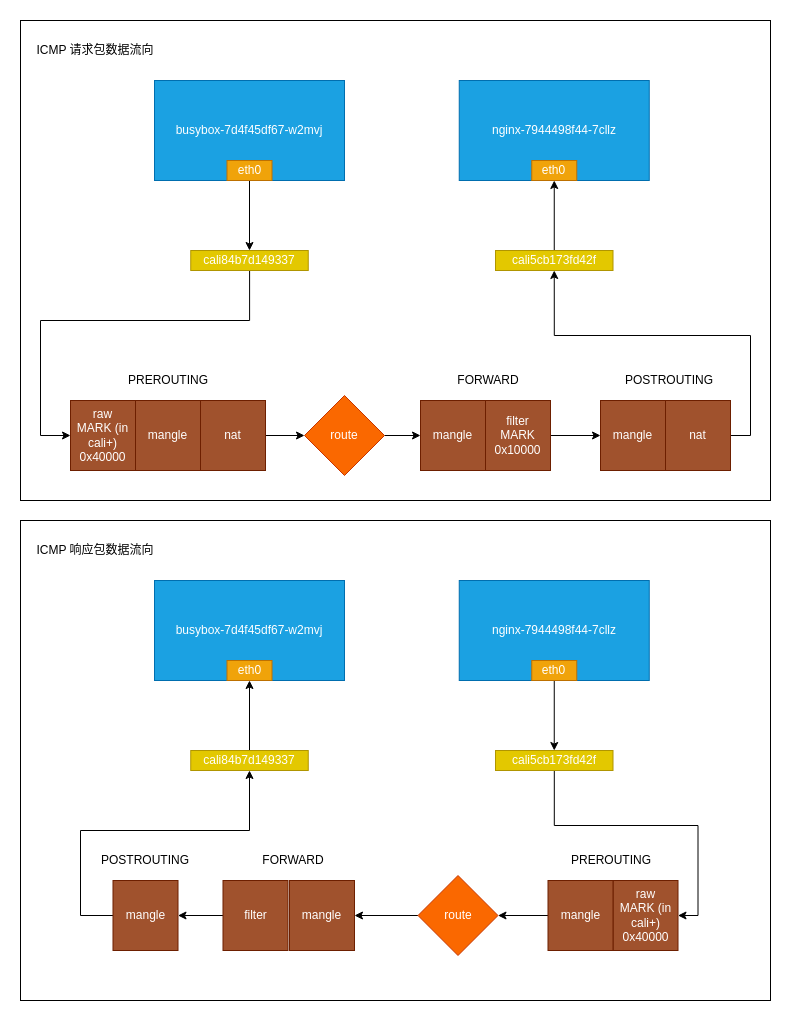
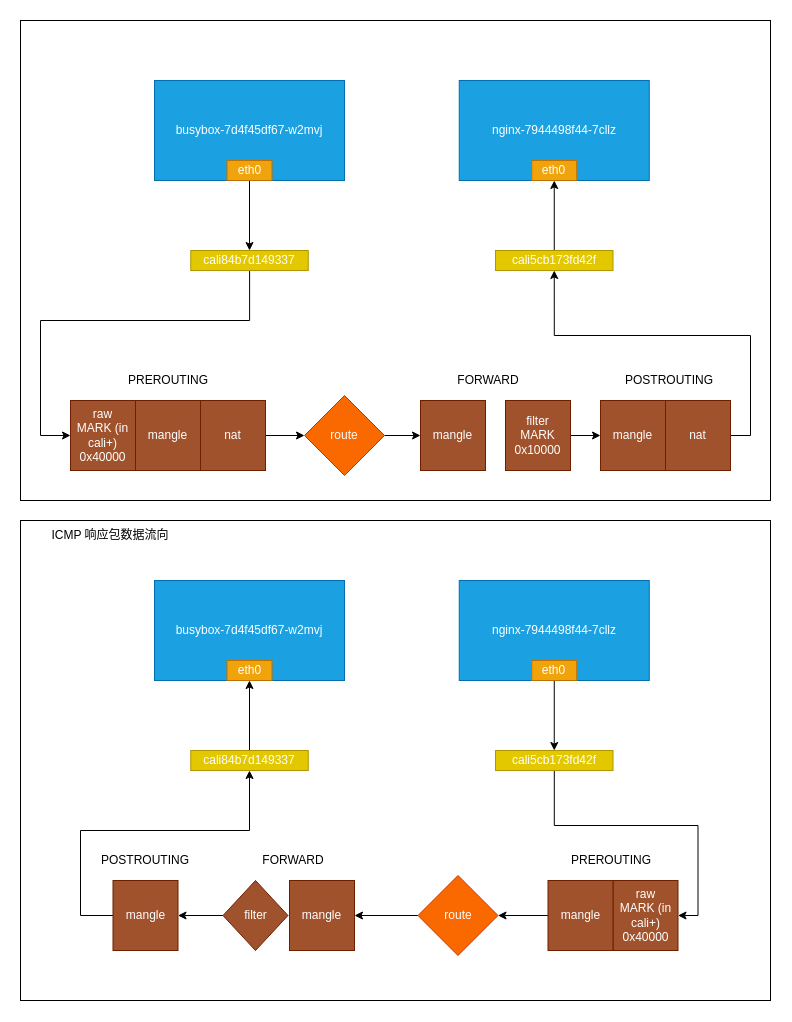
- <mxCell id="27" value="ICMP 请求包数据流向" style="text;html=1;strokeColor=none;fillColor=none;align=center;verticalAlign=middle;whiteSpace=wrap;rounded=0;" parent="1" vertex="1"><mxGeometry x="30" y="40" width="130" height="20" as="geometry" /></mxCell>
- <mxCell id="22" value="filter&lt;br&gt;MARK&lt;br&gt;0x10000" style="rounded=0;whiteSpace=wrap;html=1;fillColor=#a0522d;strokeColor=#6D1F00;fontColor=#ffffff;" parent="1" vertex="1"><mxGeometry x="485" y="400" width="65" height="70" as="geometry" /></mxCell>
+ <mxCell id="22" value="filter&lt;br&gt;MARK&lt;br&gt;0x10000" style="rounded=0;whiteSpace=wrap;html=1;fillColor=#a0522d;strokeColor=#6D1F00;fontColor=#ffffff;" parent="1" vertex="1"><mxGeometry x="505" y="400" width="65" height="70" as="geometry" /></mxCell>
- <mxCell id="51" value="ICMP 响应包数据流向" style="text;html=1;strokeColor=none;fillColor=none;align=center;verticalAlign=middle;whiteSpace=wrap;rounded=0;" parent="1" vertex="1"><mxGeometry x="30" y="540" width="130" height="20" as="geometry" /></mxCell>
+ <mxCell id="51" value="ICMP 响应包数据流向" style="text;html=1;strokeColor=none;fillColor=none;align=center;verticalAlign=middle;whiteSpace=wrap;rounded=0;" parent="1" vertex="1"><mxGeometry x="45" y="525" width="130" height="20" as="geometry" /></mxCell>
- <mxCell id="46" value="filter" style="rounded=0;whiteSpace=wrap;html=1;fillColor=#a0522d;strokeColor=#6D1F00;fontColor=#ffffff;" parent="1" vertex="1"><mxGeometry x="222.5" y="880" width="65" height="70" as="geometry" /></mxCell>
+ <mxCell id="46" value="filter" style="rhombus;whiteSpace=wrap;html=1;fillColor=#a0522d;strokeColor=#6D1F00;fontColor=#ffffff;" parent="1" vertex="1"><mxGeometry x="222.5" y="880" width="65" height="70" as="geometry" /></mxCell>
